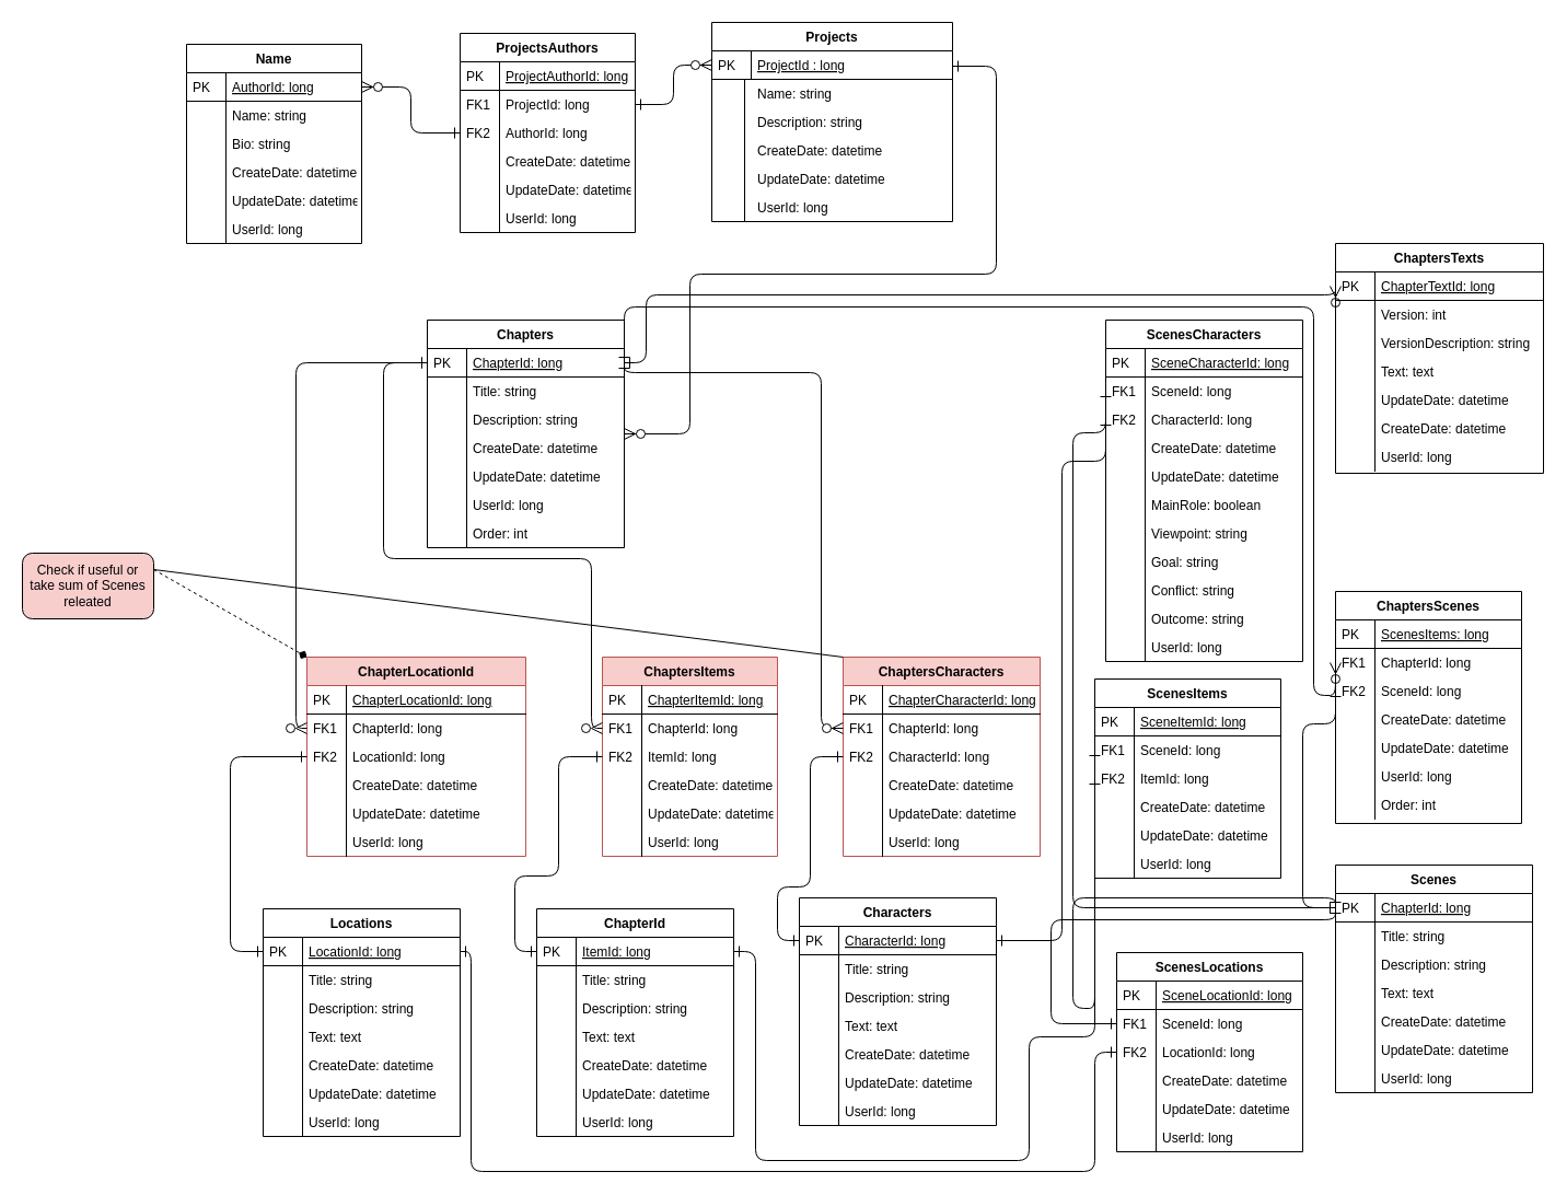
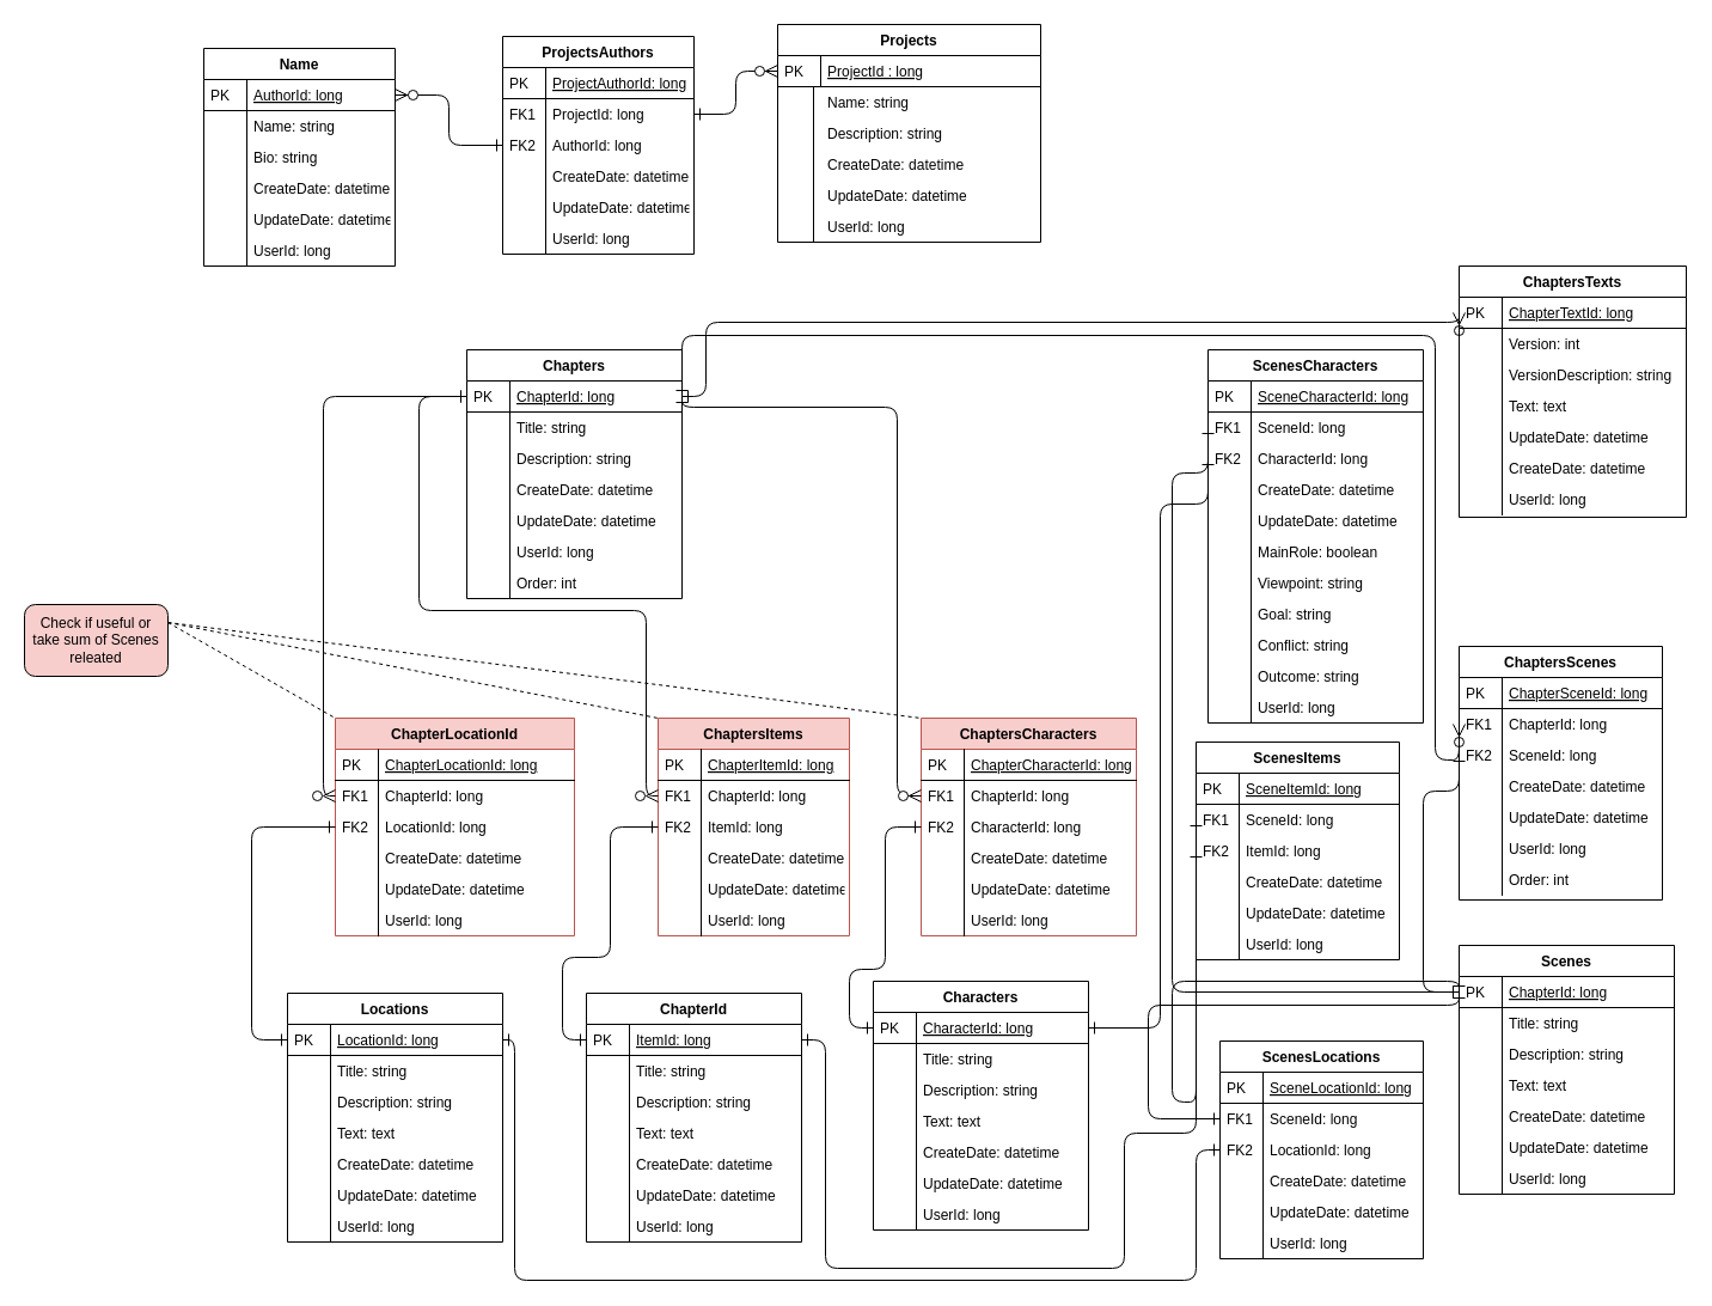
- <mxCell id="3" value="" style="edgeStyle=orthogonalEdgeStyle;endArrow=ERzeroToMany;startArrow=ERone;shadow=0;strokeWidth=1;endSize=8;startSize=8;startFill=0;" parent="1" source="31" target="177" edge="1"><mxGeometry width="100" height="100" relative="1" as="geometry"><mxPoint x="1040" y="142" as="sourcePoint" /><mxPoint x="960" y="129" as="targetPoint" /><Array as="points"><mxPoint x="910" y="60" /><mxPoint x="910" y="250" /><mxPoint y="250" x="630" /></Array></mxGeometry></mxCell>
+ <mxCell id="175" value="" style="endArrow=none;dashed=1;html=1;exitX=1;exitY=0.25;exitDx=0;exitDy=0;entryX=0;entryY=0;entryDx=0;entryDy=0;" edge="1" parent="1" source="173" target="102"><mxGeometry width="50" height="50" relative="1" as="geometry"><mxPoint x="315" y="520" as="sourcePoint" /><mxPoint x="365" y="470" as="targetPoint" /></mxGeometry></mxCell>
- <mxCell id="174" value="" style="endArrow=none;dashed=0;html=1;exitX=1;exitY=0.25;exitDx=0;exitDy=0;entryX=0;entryY=0;entryDx=0;entryDy=0;" edge="1" parent="1" source="173" target="89"><mxGeometry width="50" height="50" relative="1" as="geometry"><mxPoint x="305" y="510" as="sourcePoint" /><mxPoint x="355" y="460" as="targetPoint" /></mxGeometry></mxCell>
+ <mxCell id="174" value="" style="endArrow=none;dashed=1;html=1;exitX=1;exitY=0.25;exitDx=0;exitDy=0;entryX=0;entryY=0;entryDx=0;entryDy=0;" edge="1" parent="1" source="173" target="89"><mxGeometry width="50" height="50" relative="1" as="geometry"><mxPoint x="305" y="510" as="sourcePoint" /><mxPoint x="355" y="460" as="targetPoint" /></mxGeometry></mxCell>
- <mxCell id="138" value="ScenesItems: long" style="shape=partialRectangle;top=0;left=0;right=0;bottom=1;align=left;verticalAlign=top;fillColor=none;spacingLeft=40;spacingRight=4;overflow=hidden;rotatable=0;points=[[0,0.5],[1,0.5]];portConstraint=eastwest;dropTarget=0;rounded=0;shadow=0;strokeWidth=1;fontStyle=4" vertex="1" parent="137"><mxGeometry y="26" width="170" height="26" as="geometry" /></mxCell>
+ <mxCell id="138" value="ChapterSceneId: long" style="shape=partialRectangle;top=0;left=0;right=0;bottom=1;align=left;verticalAlign=top;fillColor=none;spacingLeft=40;spacingRight=4;overflow=hidden;rotatable=0;points=[[0,0.5],[1,0.5]];portConstraint=eastwest;dropTarget=0;rounded=0;shadow=0;strokeWidth=1;fontStyle=4" vertex="1" parent="137"><mxGeometry y="26" width="170" height="26" as="geometry" /></mxCell>
- <mxCell id="176" value="" style="endArrow=diamond;dashed=1;html=1;exitX=1;exitY=0.25;exitDx=0;exitDy=0;entryX=0;entryY=0;entryDx=0;entryDy=0;" edge="1" parent="1" source="173" target="115"><mxGeometry width="50" height="50" relative="1" as="geometry"><mxPoint x="325" y="530" as="sourcePoint" /><mxPoint x="375" y="480" as="targetPoint" /></mxGeometry></mxCell>
+ <mxCell id="176" value="" style="endArrow=none;dashed=1;html=1;exitX=1;exitY=0.25;exitDx=0;exitDy=0;entryX=0;entryY=0;entryDx=0;entryDy=0;" edge="1" parent="1" source="173" target="115"><mxGeometry width="50" height="50" relative="1" as="geometry"><mxPoint x="325" y="530" as="sourcePoint" /><mxPoint x="375" y="480" as="targetPoint" /></mxGeometry></mxCell>
